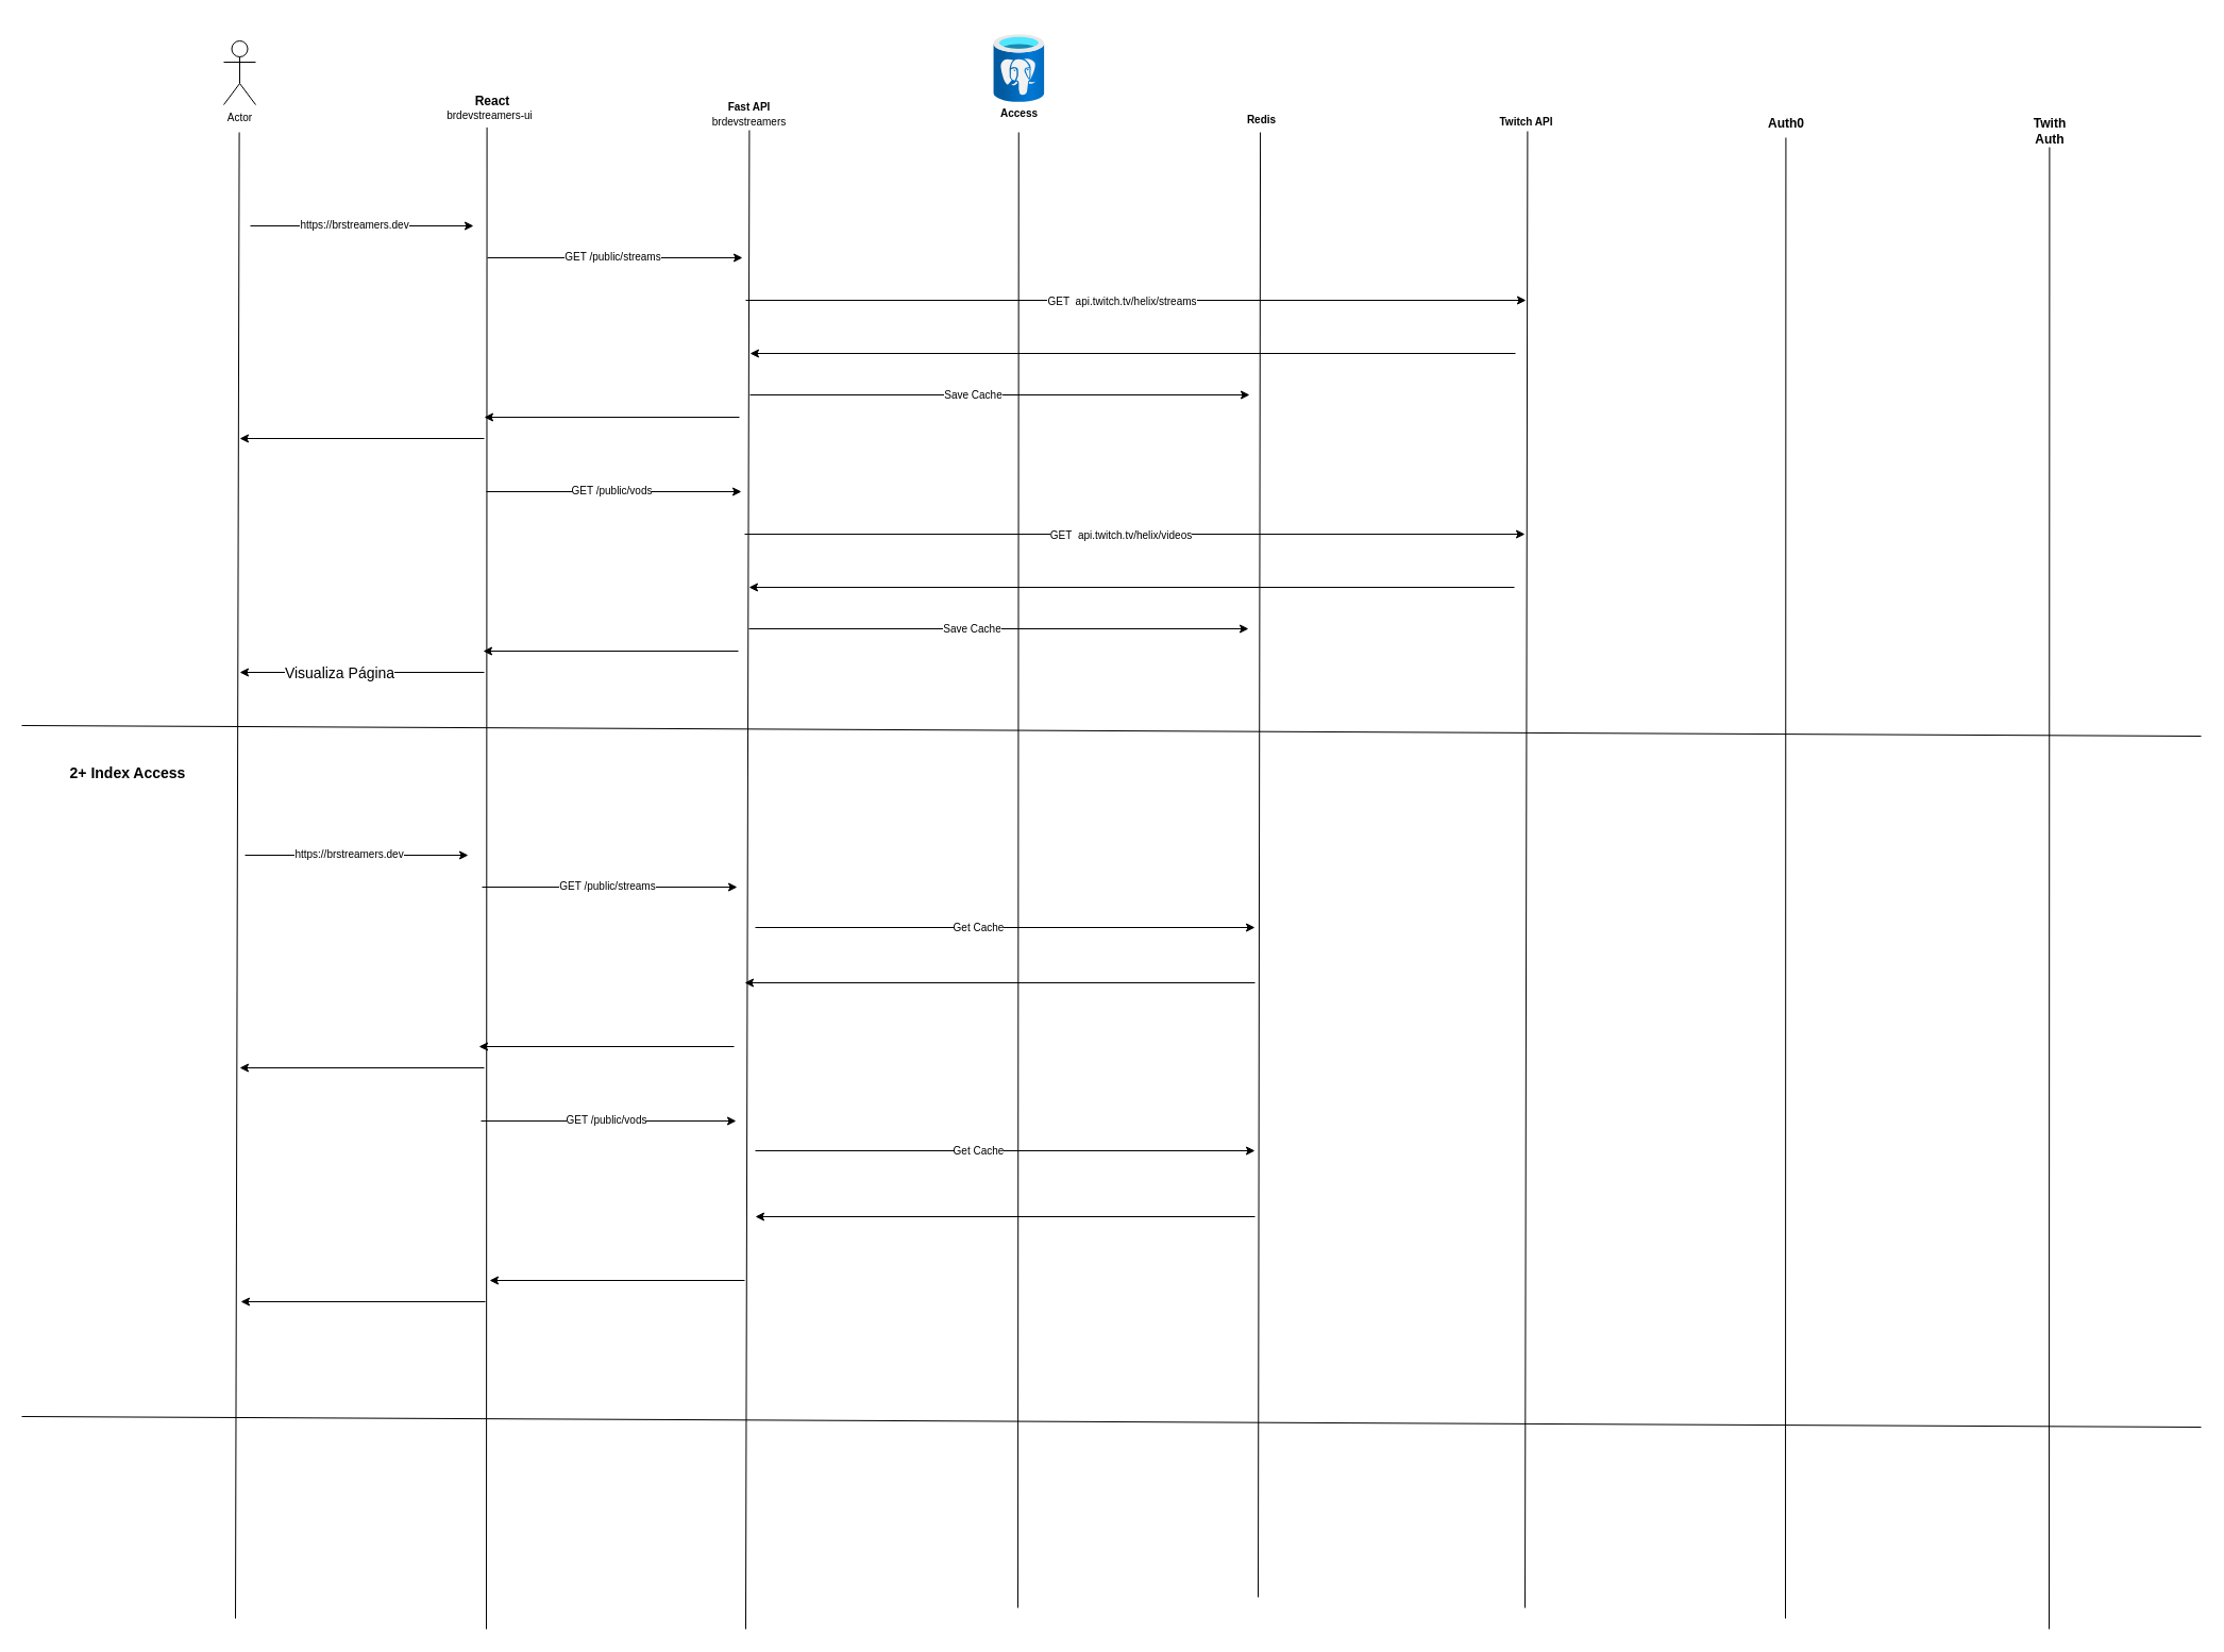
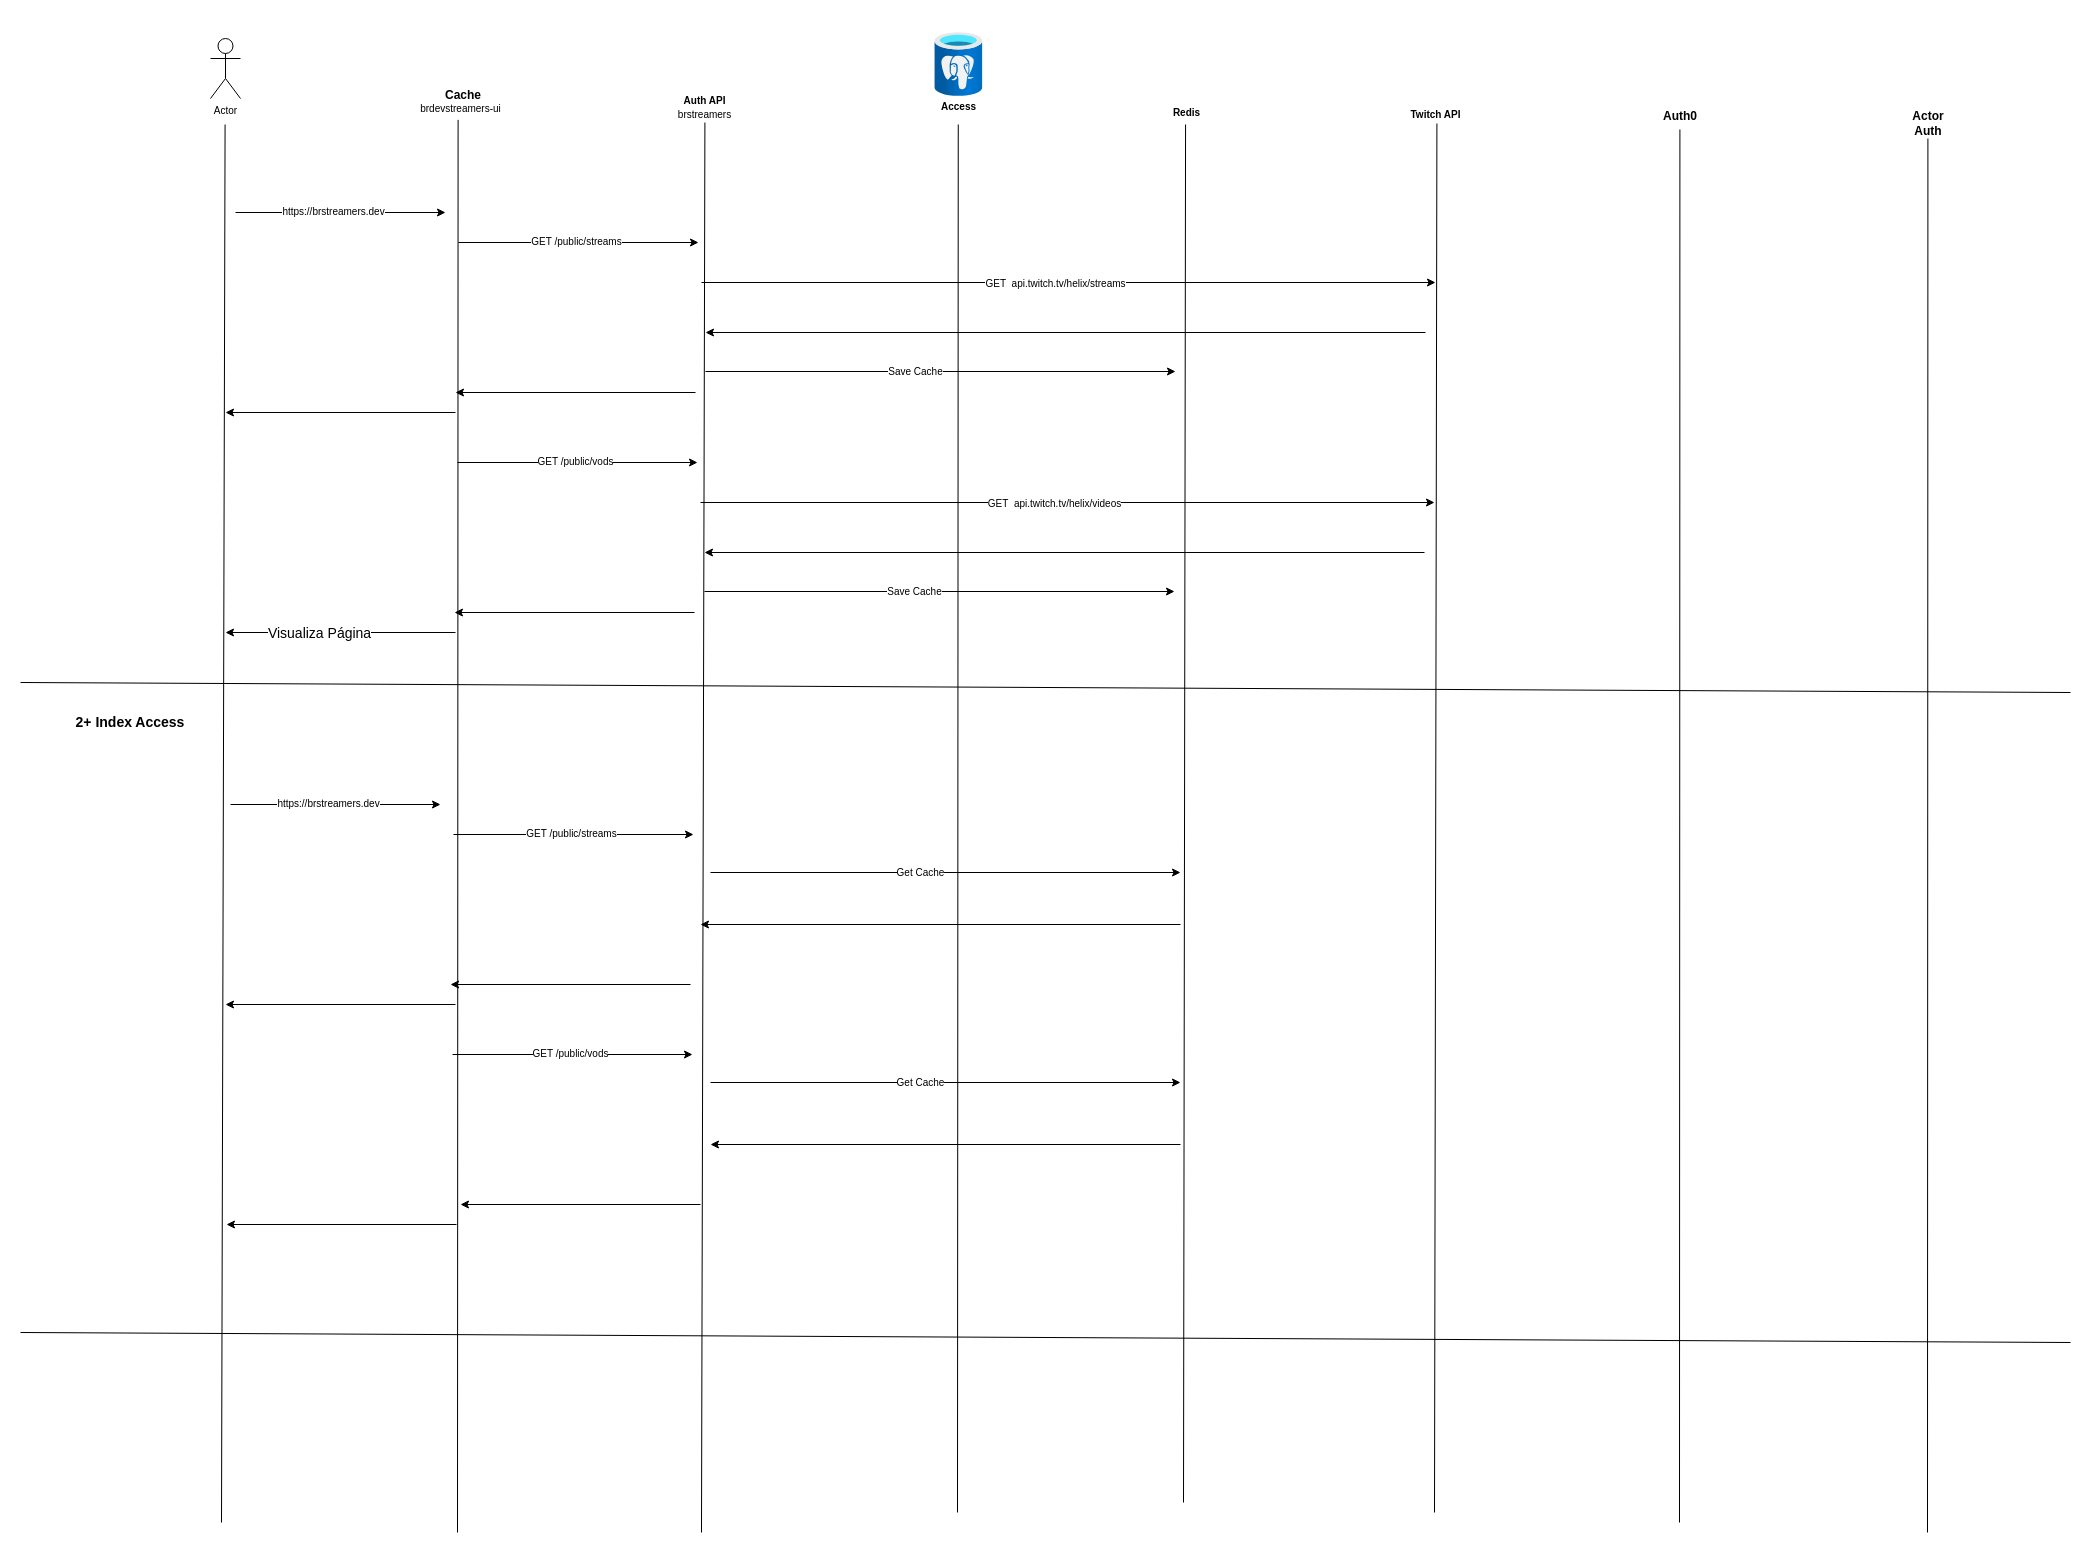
- <mxCell id="3" value="&lt;b&gt;React&lt;/b&gt;" style="text;html=1;strokeColor=none;fillColor=none;align=center;verticalAlign=middle;whiteSpace=wrap;rounded=0;" parent="1" vertex="1"><mxGeometry x="433" y="80" width="60" height="30" as="geometry" /></mxCell>
+ <mxCell id="3" value="&lt;b&gt;Cache&lt;/b&gt;" style="text;html=1;strokeColor=none;fillColor=none;align=center;verticalAlign=middle;whiteSpace=wrap;rounded=0;" parent="1" vertex="1"><mxGeometry x="433" y="80" width="60" height="30" as="geometry" /></mxCell>
- <mxCell id="6" value="&lt;b&gt;Fast API&lt;/b&gt;" style="text;html=1;align=center;verticalAlign=middle;resizable=0;points=[];autosize=1;strokeColor=none;fillColor=none;fontSize=10;" parent="1" vertex="1"><mxGeometry x="674" y="90" width="60" height="20" as="geometry" /></mxCell>
+ <mxCell id="6" value="&lt;b&gt;Auth API&lt;/b&gt;" style="text;html=1;align=center;verticalAlign=middle;resizable=0;points=[];autosize=1;strokeColor=none;fillColor=none;fontSize=10;" parent="1" vertex="1"><mxGeometry x="674" y="90" width="60" height="20" as="geometry" /></mxCell>
- <mxCell id="7" value="&lt;font style=&quot;font-size: 10px&quot;&gt;brdevstreamers&lt;/font&gt;" style="text;html=1;align=center;verticalAlign=middle;resizable=0;points=[];autosize=1;strokeColor=none;fillColor=none;" parent="1" vertex="1"><mxGeometry x="664" y="104" width="80" height="20" as="geometry" /></mxCell>
+ <mxCell id="7" value="&lt;font style=&quot;font-size: 10px&quot;&gt;brstreamers&lt;/font&gt;" style="text;html=1;align=center;verticalAlign=middle;resizable=0;points=[];autosize=1;strokeColor=none;fillColor=none;" parent="1" vertex="1"><mxGeometry x="664" y="104" width="80" height="20" as="geometry" /></mxCell>
- <mxCell id="15" value="&lt;b&gt;Twith Auth&lt;/b&gt;" style="text;html=1;strokeColor=none;fillColor=none;align=center;verticalAlign=middle;whiteSpace=wrap;rounded=0;" parent="1" vertex="1"><mxGeometry x="1898" y="108" width="60" height="30" as="geometry" /></mxCell>
+ <mxCell id="15" value="&lt;b&gt;Actor Auth&lt;/b&gt;" style="text;html=1;strokeColor=none;fillColor=none;align=center;verticalAlign=middle;whiteSpace=wrap;rounded=0;" parent="1" vertex="1"><mxGeometry x="1898" y="108" width="60" height="30" as="geometry" /></mxCell>
- <mxCell id="44" value="&lt;font style=&quot;font-size: 14px&quot;&gt;&lt;b&gt;2+ Index Access&lt;br&gt;&lt;/b&gt;&lt;/font&gt;" style="text;html=1;strokeColor=none;fillColor=none;align=center;verticalAlign=middle;whiteSpace=wrap;rounded=0;fontSize=10;" parent="1" vertex="1"><mxGeometry x="50" y="712" width="140" height="30" as="geometry" /></mxCell>
+ <mxCell id="44" value="&lt;font style=&quot;font-size: 14px&quot;&gt;&lt;b&gt;2+ Index Access&lt;br&gt;&lt;/b&gt;&lt;/font&gt;" style="text;html=1;strokeColor=none;fillColor=none;align=center;verticalAlign=middle;whiteSpace=wrap;rounded=0;fontSize=10;" parent="1" vertex="1"><mxGeometry x="60" y="707" width="140" height="30" as="geometry" /></mxCell>
